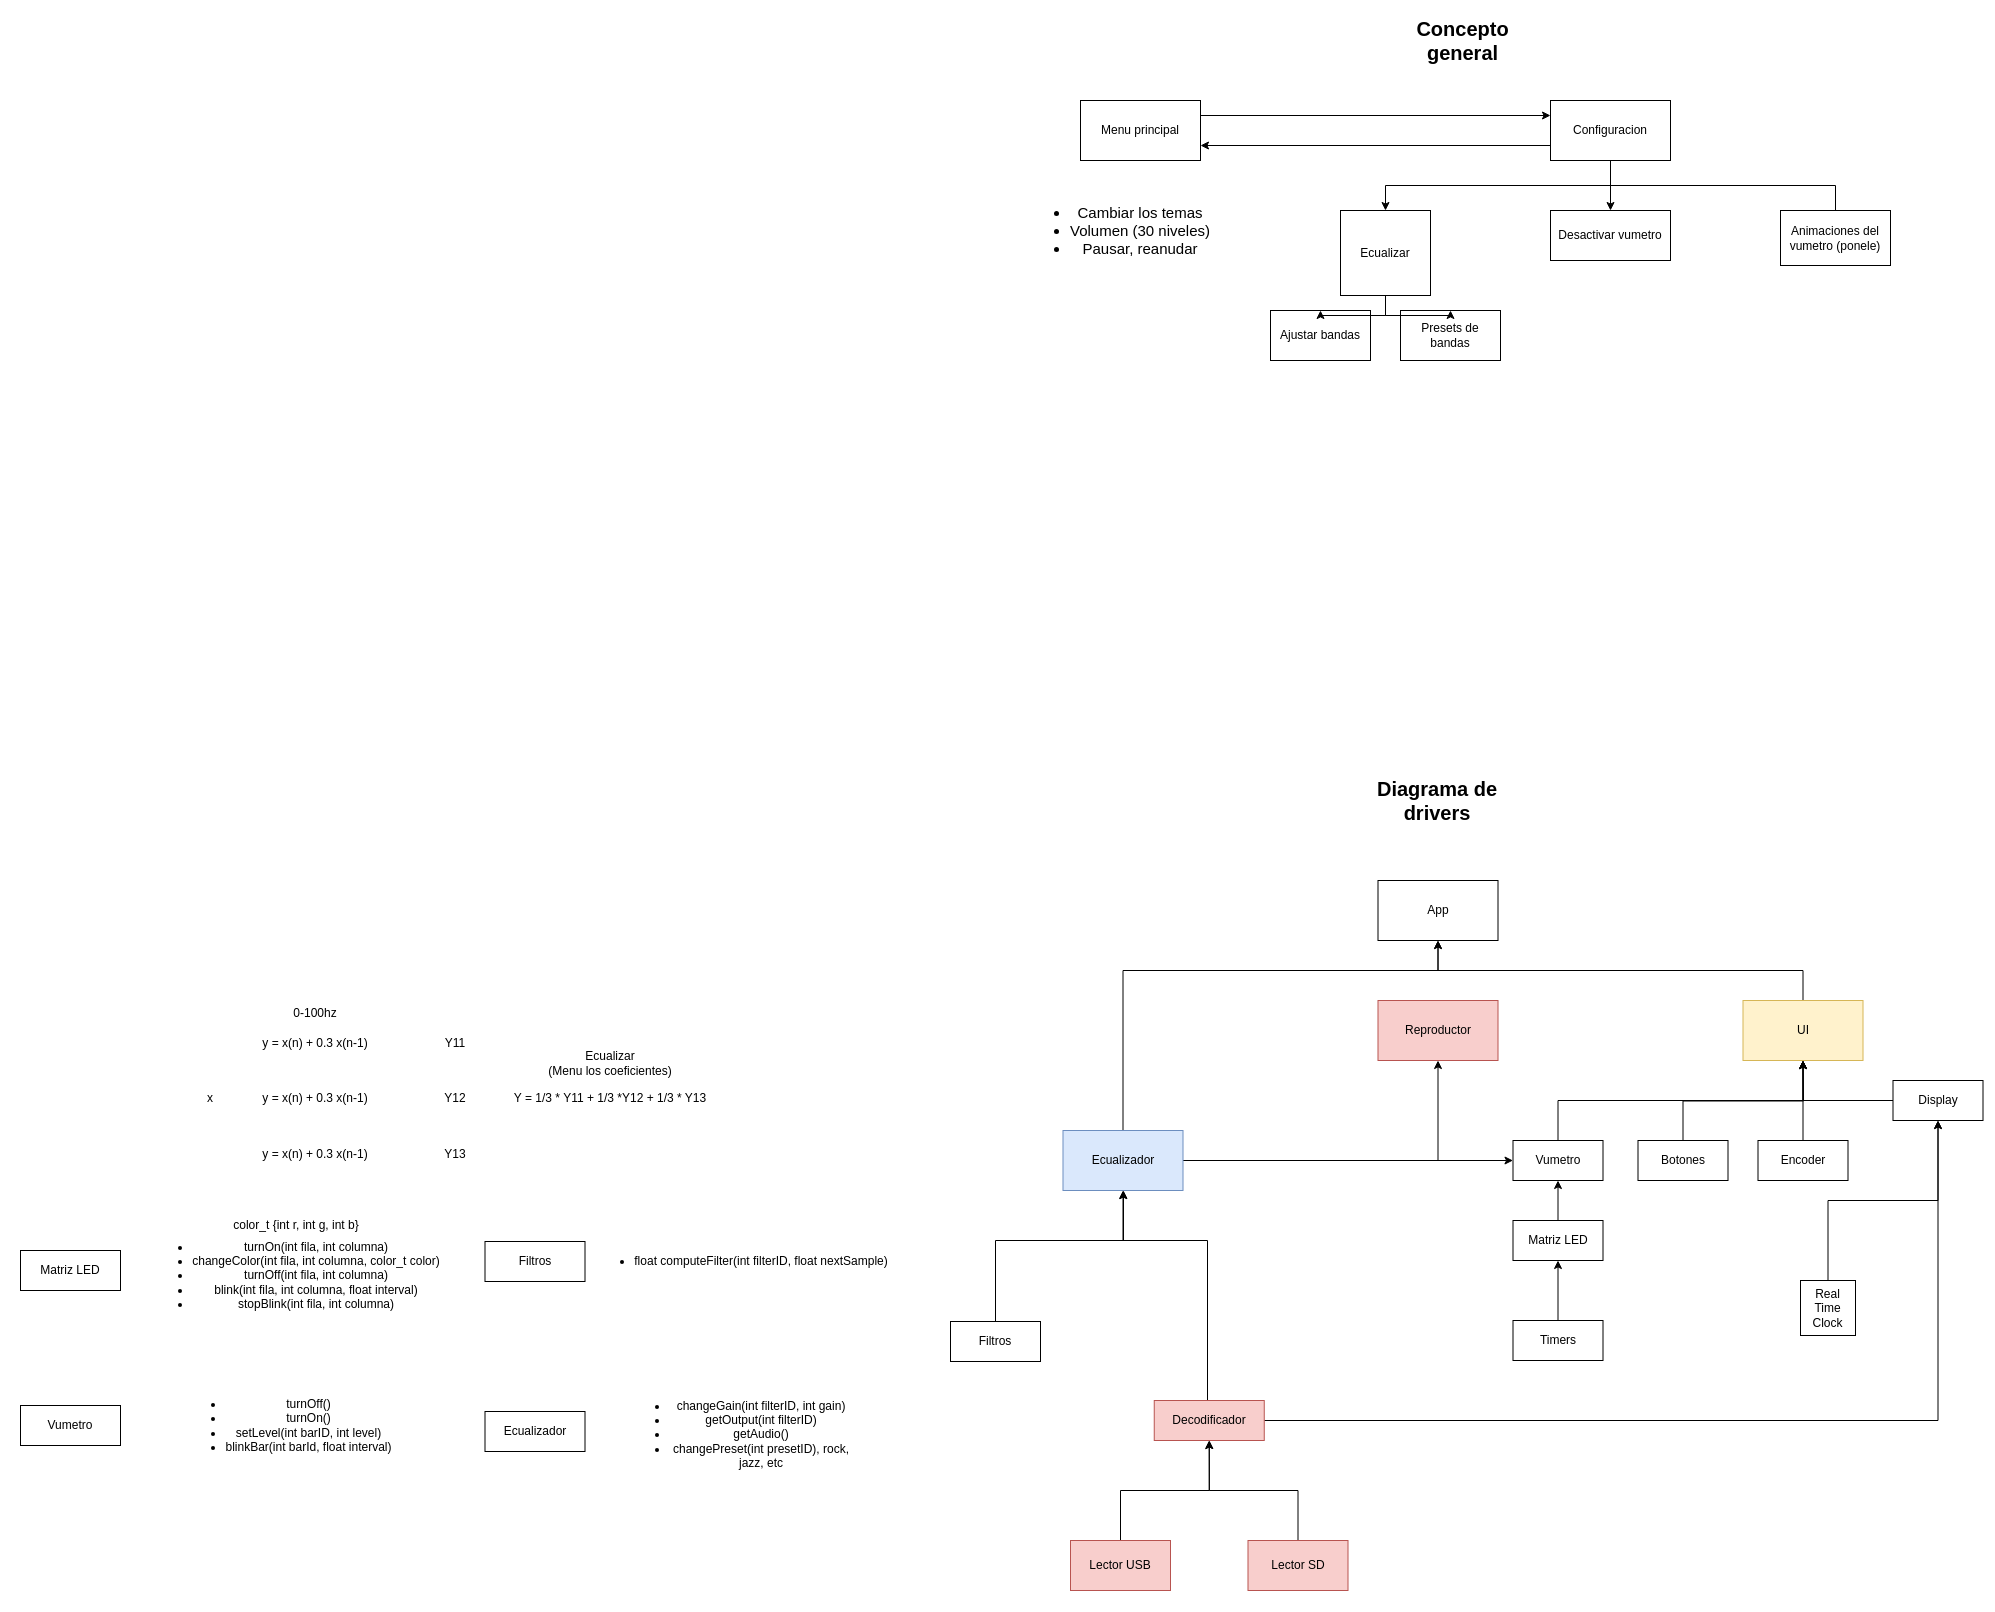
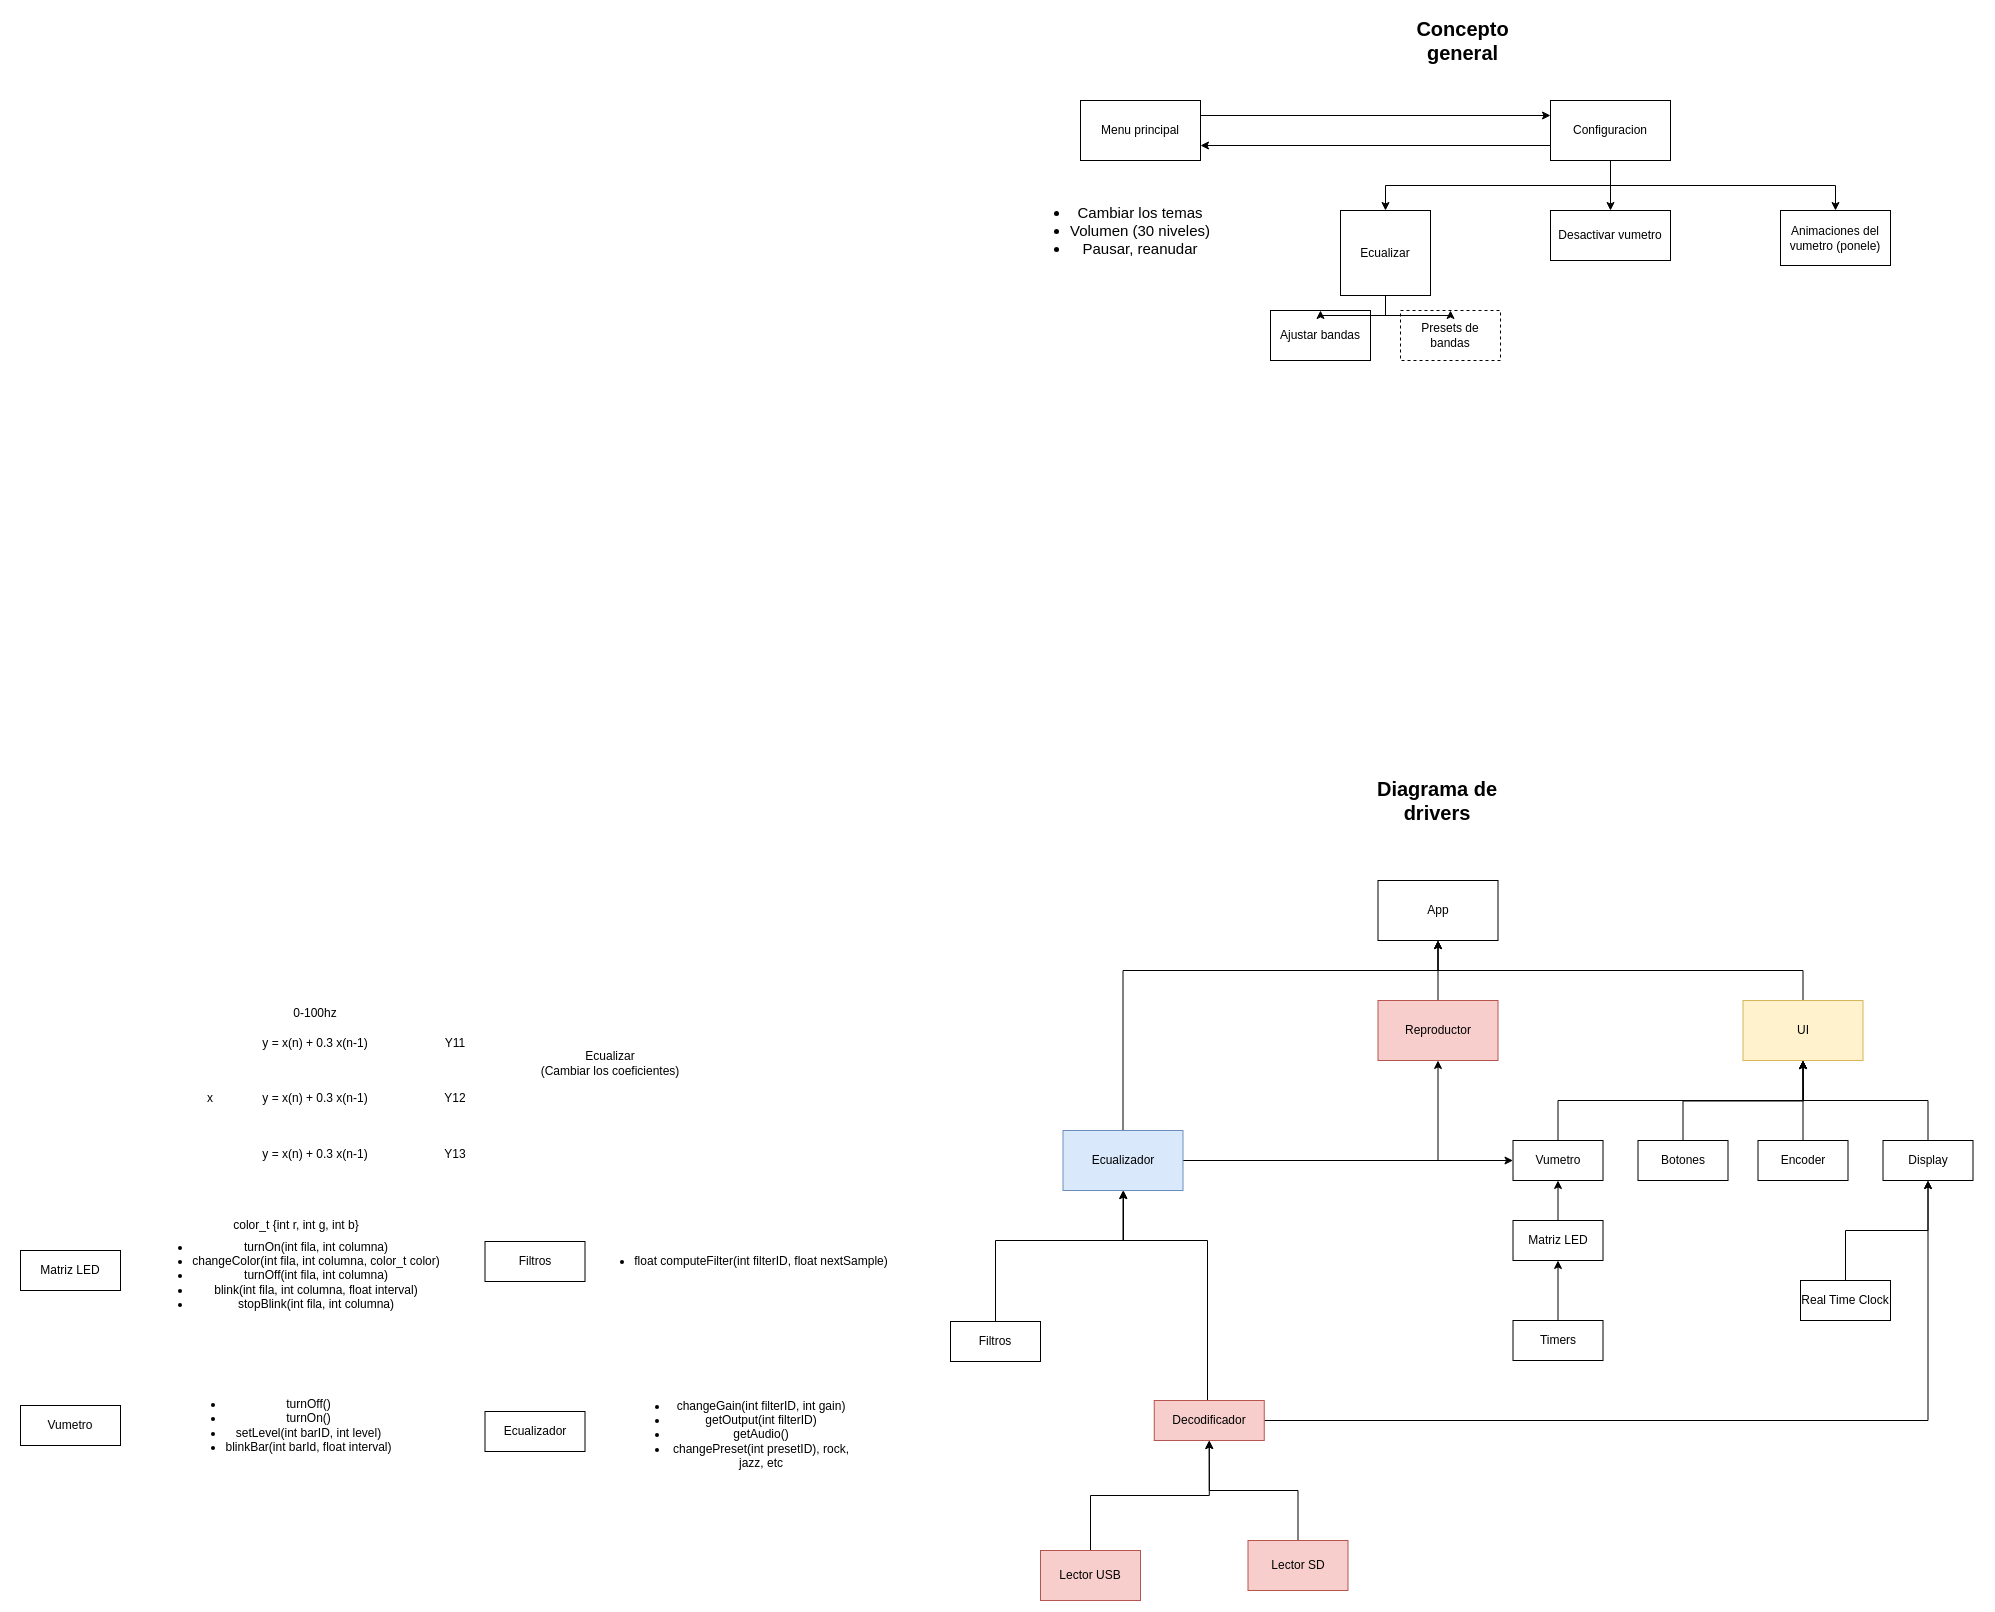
- <mxCell id="13" style="edgeStyle=orthogonalEdgeStyle;rounded=0;orthogonalLoop=1;jettySize=auto;html=1;exitX=0.5;exitY=1;exitDx=0;exitDy=0;entryX=0.5;entryY=0;entryDx=0;entryDy=0;endArrow=none;" edge="1" parent="2" source="3" target="12"><mxGeometry relative="1" as="geometry" /></mxCell>
+ <mxCell id="13" style="edgeStyle=orthogonalEdgeStyle;rounded=0;orthogonalLoop=1;jettySize=auto;html=1;exitX=0.5;exitY=1;exitDx=0;exitDy=0;entryX=0.5;entryY=0;entryDx=0;entryDy=0;" edge="1" parent="2" source="3" target="12"><mxGeometry relative="1" as="geometry" /></mxCell>
- <mxCell id="16" value="Presets de bandas" style="rounded=0;whiteSpace=wrap;html=1;" vertex="1" parent="2"><mxGeometry x="360" y="210" width="100" height="50" as="geometry" /></mxCell>
+ <mxCell id="16" value="Presets de bandas" style="rounded=0;whiteSpace=wrap;html=1;dashed=1;" vertex="1" parent="2"><mxGeometry x="360" y="210" width="100" height="50" as="geometry" /></mxCell>
+ <mxCell id="27" style="edgeStyle=orthogonalEdgeStyle;rounded=0;orthogonalLoop=1;jettySize=auto;html=1;exitX=0.5;exitY=0;exitDx=0;exitDy=0;entryX=0.5;entryY=1;entryDx=0;entryDy=0;" edge="1" parent="1" source="28" target="18"><mxGeometry relative="1" as="geometry" /></mxCell>
- <mxCell id="44" value="Ecualizar&lt;br&gt;(Menu los coeficientes)" style="text;html=1;strokeColor=none;fillColor=none;align=center;verticalAlign=middle;whiteSpace=wrap;rounded=0;" vertex="1" parent="35"><mxGeometry x="275" y="50" width="160" height="30" as="geometry" /></mxCell>
+ <mxCell id="44" value="Ecualizar&lt;br&gt;(Cambiar los coeficientes)" style="text;html=1;strokeColor=none;fillColor=none;align=center;verticalAlign=middle;whiteSpace=wrap;rounded=0;" vertex="1" parent="35"><mxGeometry x="275" y="50" width="160" height="30" as="geometry" /></mxCell>
- <mxCell id="43" value="Y = 1/3 * Y11 + 1/3 *Y12 + 1/3 * Y13" style="text;html=1;strokeColor=none;fillColor=none;align=center;verticalAlign=middle;whiteSpace=wrap;rounded=0;" vertex="1" parent="35"><mxGeometry x="250" y="92.5" width="210" height="15" as="geometry" /></mxCell>
- <mxCell id="52" value="Display" style="rounded=0;whiteSpace=wrap;html=1;" vertex="1" parent="1"><mxGeometry x="1892.5" y="1080" width="90" height="40" as="geometry" /></mxCell>
+ <mxCell id="52" value="Display" style="rounded=0;whiteSpace=wrap;html=1;" vertex="1" parent="1"><mxGeometry x="1882.5" y="1140" width="90" height="40" as="geometry" /></mxCell>
- <mxCell id="61" value="Real Time Clock" style="rounded=0;whiteSpace=wrap;html=1;" vertex="1" parent="1"><mxGeometry x="1800" y="1280" width="55" height="55" as="geometry" /></mxCell>
+ <mxCell id="61" value="Real Time Clock" style="rounded=0;whiteSpace=wrap;html=1;" vertex="1" parent="1"><mxGeometry x="1800" y="1280" width="90" height="40" as="geometry" /></mxCell>
- <mxCell id="63" value="Lector USB" style="rounded=0;whiteSpace=wrap;html=1;fillColor=#f8cecc;strokeColor=#b85450;" vertex="1" parent="1"><mxGeometry y="1540" width="100" height="50" as="geometry" x="1070" /></mxCell>
+ <mxCell id="63" value="Lector USB" style="rounded=0;whiteSpace=wrap;html=1;fillColor=#f8cecc;strokeColor=#b85450;" vertex="1" parent="1"><mxGeometry x="1040" y="1550" width="100" height="50" as="geometry" /></mxCell>
